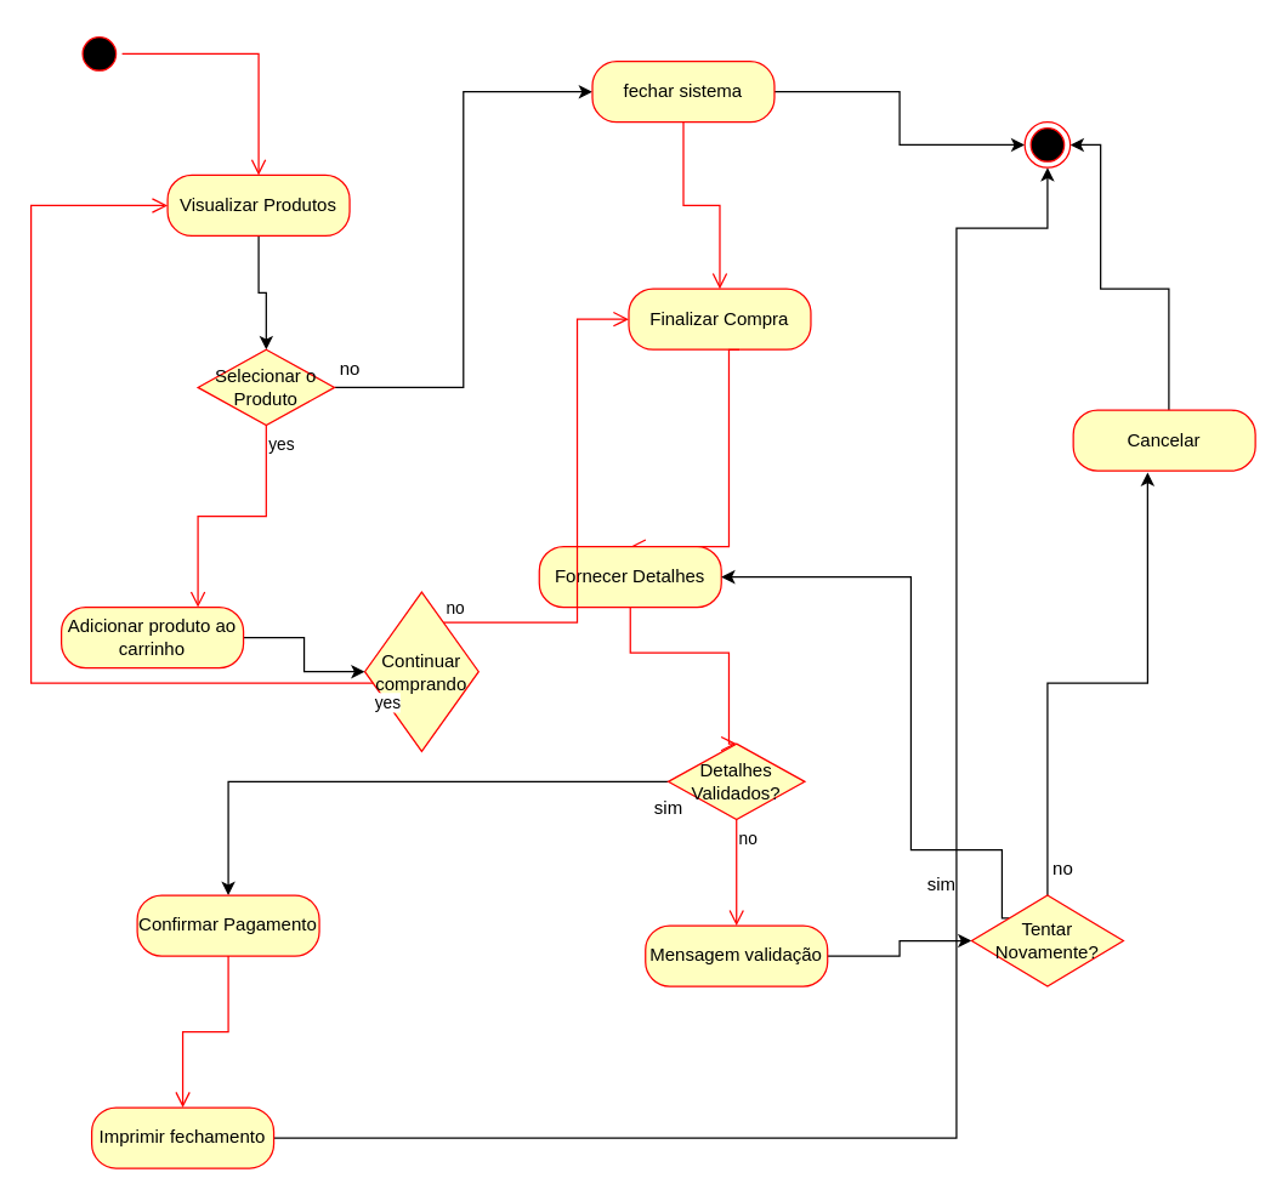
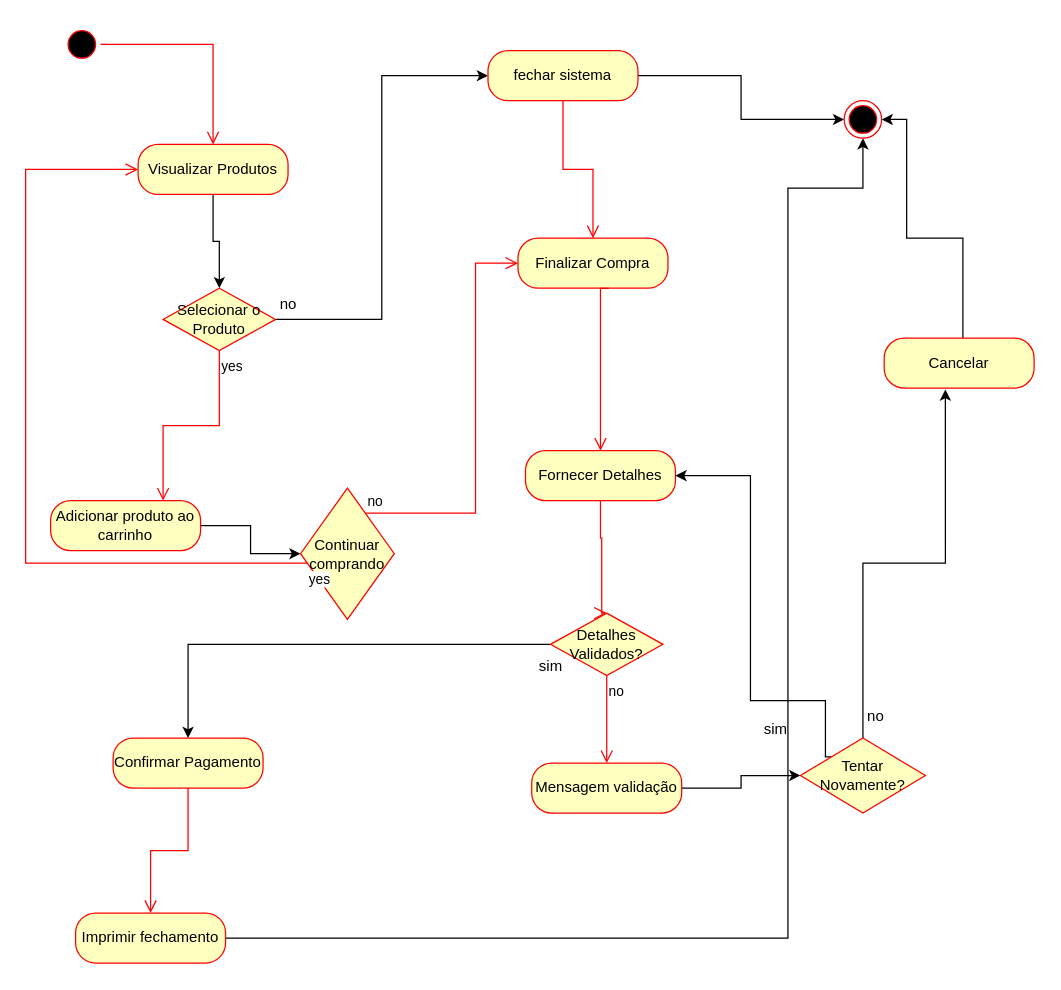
- <mxCell id="16" value="&lt;font style=&quot;vertical-align: inherit;&quot;&gt;&lt;font style=&quot;vertical-align: inherit;&quot;&gt;Fornecer Detalhes&lt;/font&gt;&lt;/font&gt;" style="rounded=1;whiteSpace=wrap;html=1;arcSize=40;fontColor=#000000;fillColor=#ffffc0;strokeColor=#ff0000;" parent="1" vertex="1"><mxGeometry x="355" y="360" width="120" height="40" as="geometry" /></mxCell>
+ <mxCell id="16" value="&lt;font style=&quot;vertical-align: inherit;&quot;&gt;&lt;font style=&quot;vertical-align: inherit;&quot;&gt;Fornecer Detalhes&lt;/font&gt;&lt;/font&gt;" style="rounded=1;whiteSpace=wrap;html=1;arcSize=40;fontColor=#000000;fillColor=#ffffc0;strokeColor=#ff0000;" parent="1" vertex="1"><mxGeometry x="420" y="360" width="120" height="40" as="geometry" /></mxCell>
